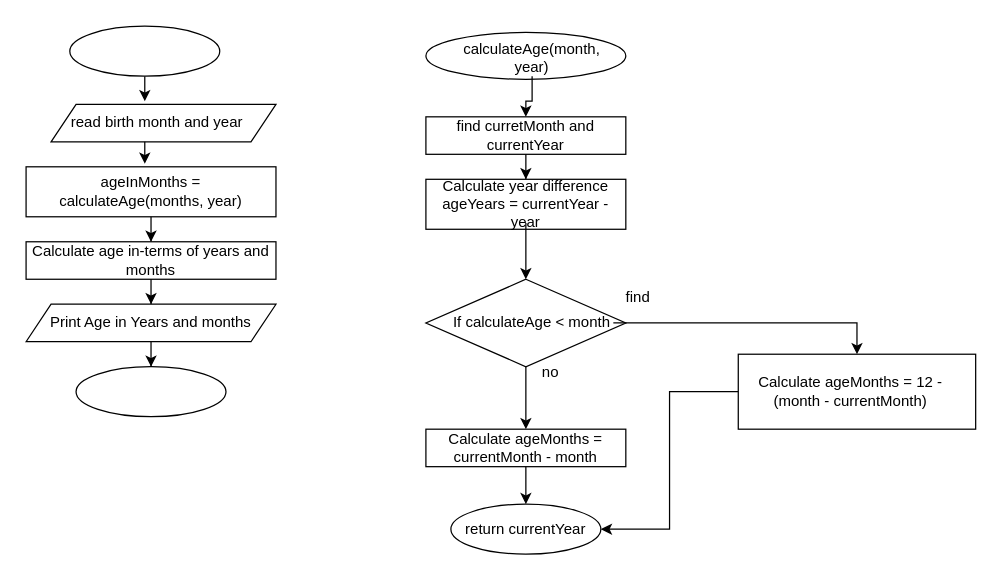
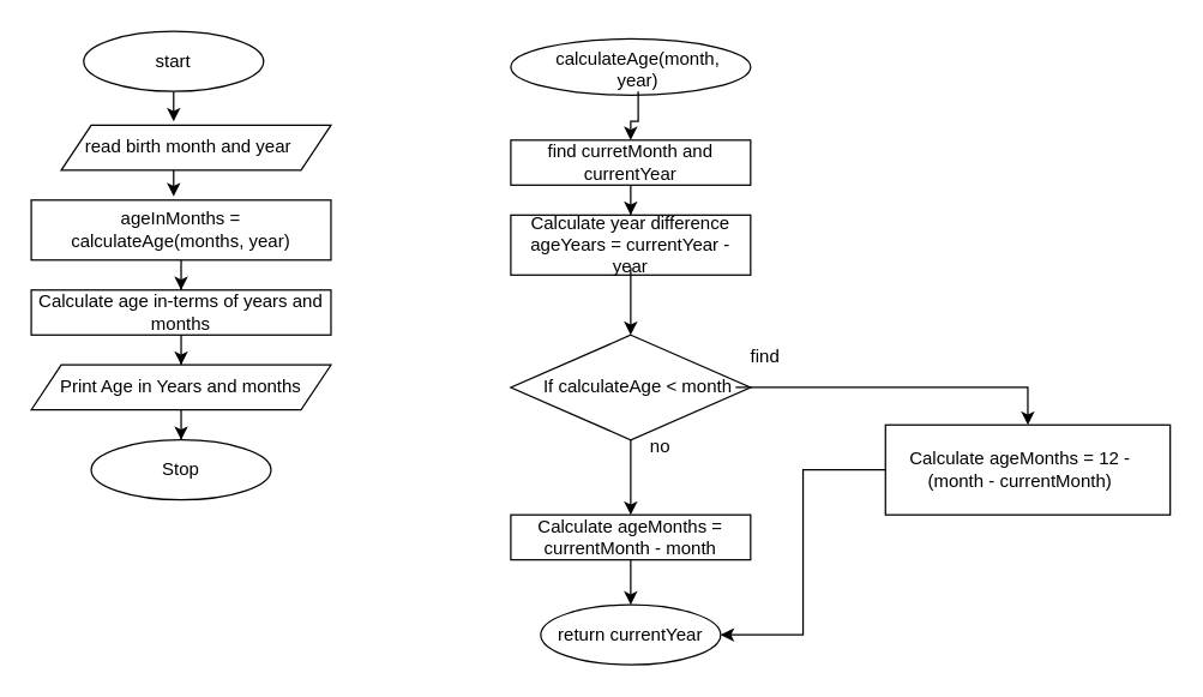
+ <mxCell id="4" value="start" style="text;html=1;strokeColor=none;fillColor=none;align=center;verticalAlign=middle;whiteSpace=wrap;rounded=0;" vertex="1" parent="1"><mxGeometry x="85" y="25.5" width="60" height="30" as="geometry" /></mxCell>
+ <mxCell id="18" value="Stop" style="text;html=1;strokeColor=none;fillColor=none;align=center;verticalAlign=middle;whiteSpace=wrap;rounded=0;" vertex="1" parent="1"><mxGeometry x="90" y="298" width="60" height="30" as="geometry" /></mxCell>
